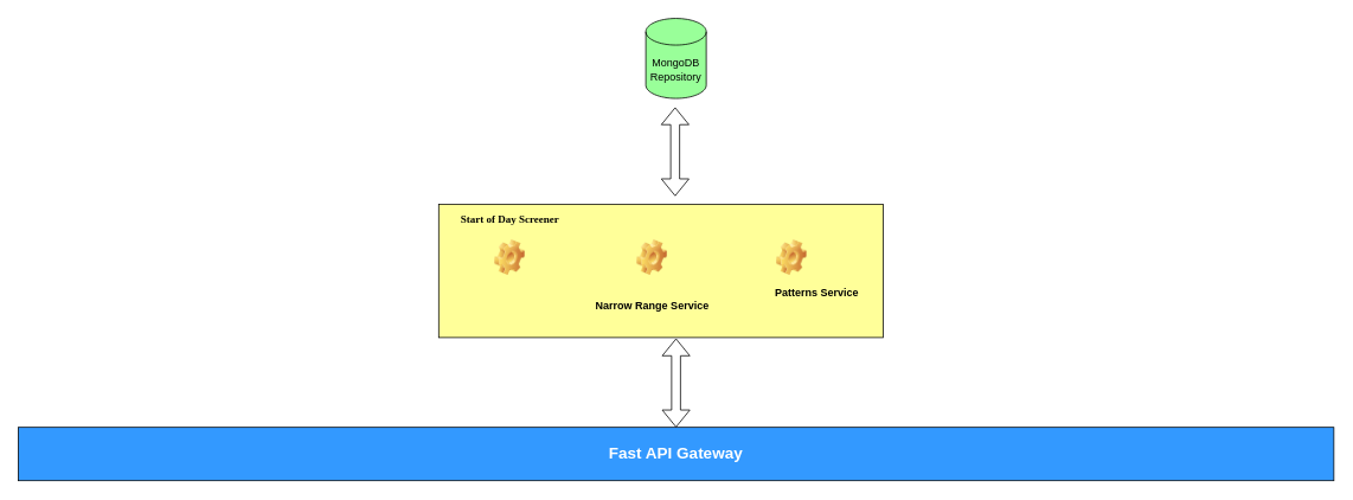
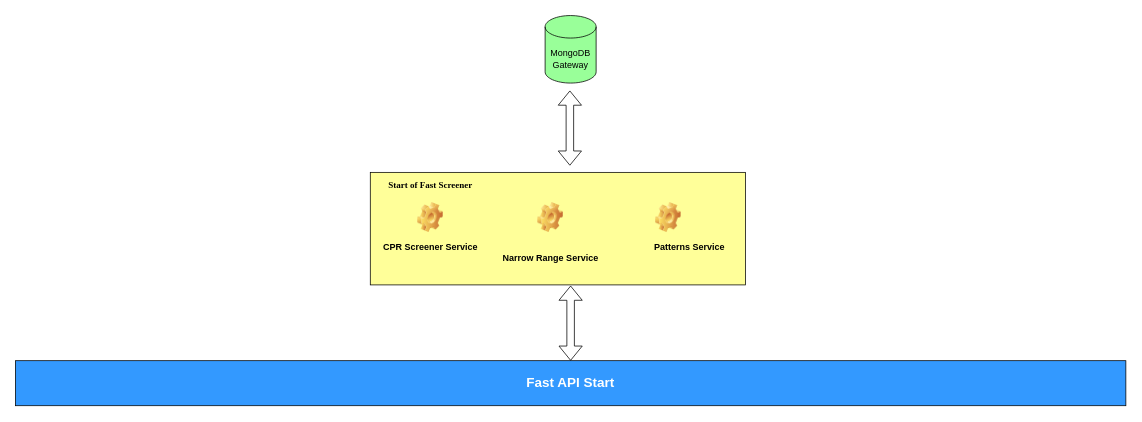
- <mxCell id="10" value="MongoDB Repository" style="shape=cylinder3;whiteSpace=wrap;html=1;boundedLbl=1;backgroundOutline=1;size=15;fillColor=#99FF99;" vertex="1" parent="1"><mxGeometry x="726" y="20" width="68" height="90" as="geometry" /></mxCell>
+ <mxCell id="10" value="MongoDB Gateway" style="shape=cylinder3;whiteSpace=wrap;html=1;boundedLbl=1;backgroundOutline=1;size=15;fillColor=#99FF99;" vertex="1" parent="1"><mxGeometry x="726" y="20" width="68" height="90" as="geometry" /></mxCell>
- <mxCell id="11" value="&lt;h2&gt;&lt;font style=&quot;font-size: 12px&quot; face=&quot;Verdana&quot;&gt;&lt;b&gt;Start of Day Screener&lt;/b&gt;&lt;/font&gt;&lt;/h2&gt;" style="text;html=1;resizable=0;autosize=1;align=center;verticalAlign=middle;points=[];fillColor=none;strokeColor=none;rounded=0;" vertex="1" parent="1"><mxGeometry x="493" y="219" width="160" height="50" as="geometry" /></mxCell>
+ <mxCell id="11" value="&lt;h2&gt;&lt;font style=&quot;font-size: 12px&quot; face=&quot;Verdana&quot;&gt;&lt;b&gt;Start of Fast Screener&lt;/b&gt;&lt;/font&gt;&lt;/h2&gt;" style="text;html=1;resizable=0;autosize=1;align=center;verticalAlign=middle;points=[];fillColor=none;strokeColor=none;rounded=0;" vertex="1" parent="1"><mxGeometry x="493" y="219" width="160" height="50" as="geometry" /></mxCell>
+ <mxCell id="5" value="CPR Screener Service" style="text;html=1;resizable=0;autosize=1;align=center;verticalAlign=middle;points=[];fillColor=none;strokeColor=none;rounded=0;fontStyle=1" vertex="1" parent="1"><mxGeometry x="503" y="319" width="140" height="20" as="geometry" /></mxCell>
- <mxCell id="2" value="&lt;h2&gt;&lt;font color=&quot;#ffffff&quot;&gt;Fast API Gateway&lt;/font&gt;&lt;/h2&gt;" style="rounded=0;whiteSpace=wrap;html=1;fillColor=#3399FF;" vertex="1" parent="1"><mxGeometry x="20" y="480" width="1480" height="60" as="geometry" /></mxCell>
+ <mxCell id="2" value="&lt;h2&gt;&lt;font color=&quot;#ffffff&quot;&gt;Fast API Start&lt;/font&gt;&lt;/h2&gt;" style="rounded=0;whiteSpace=wrap;html=1;fillColor=#3399FF;" vertex="1" parent="1"><mxGeometry x="20" y="480" width="1480" height="60" as="geometry" /></mxCell>
